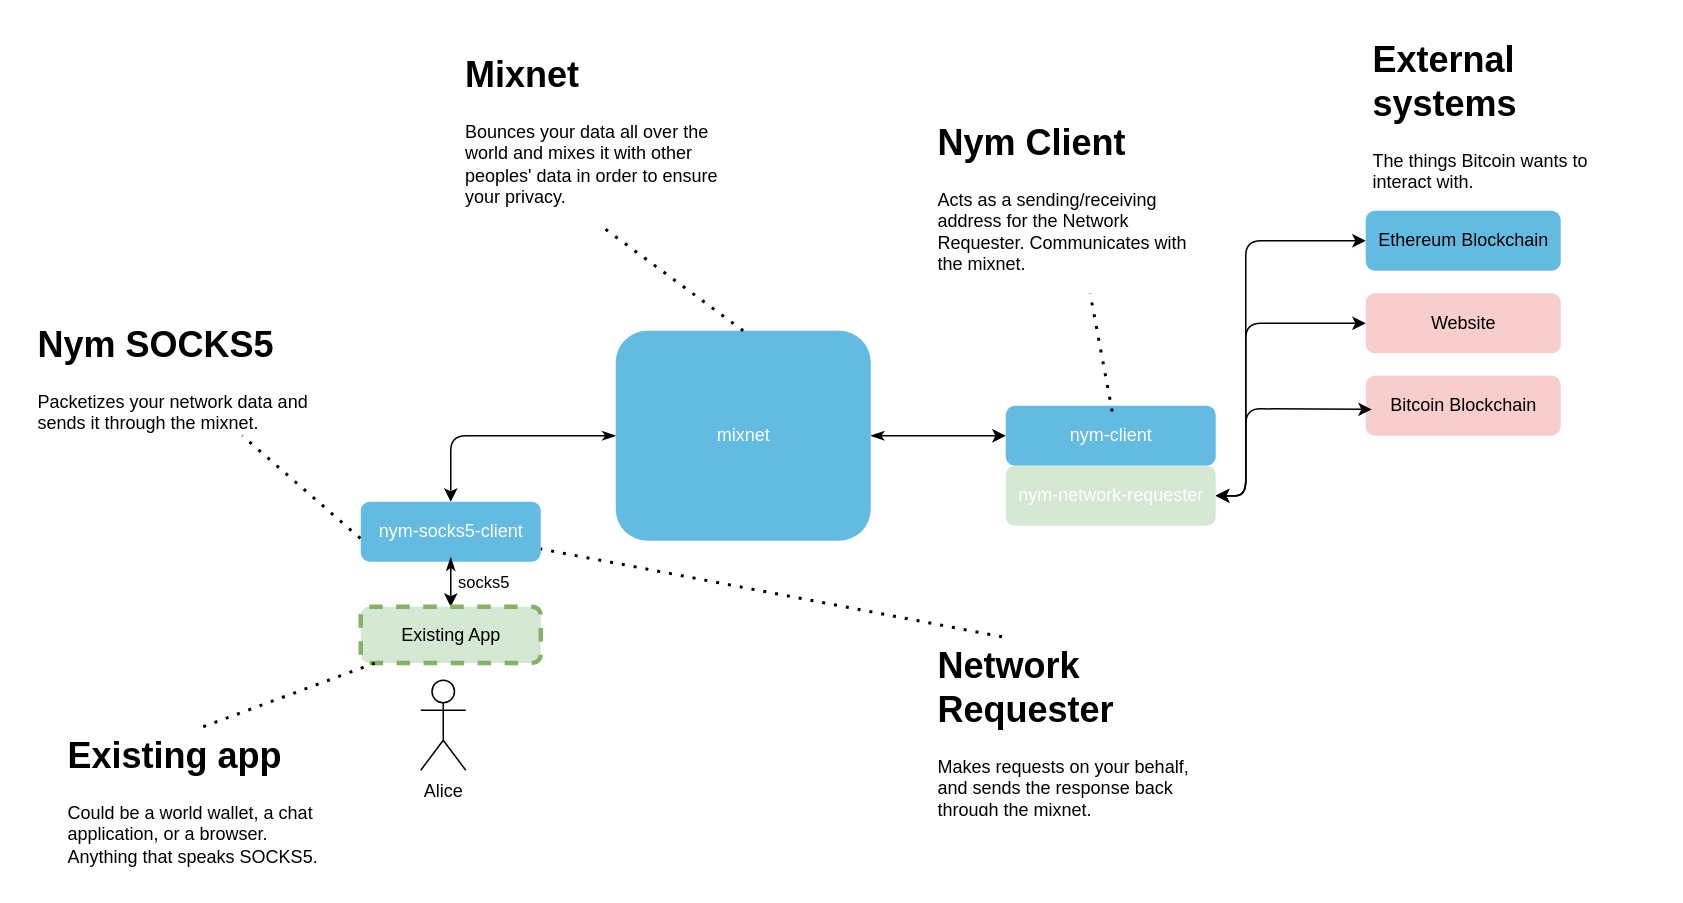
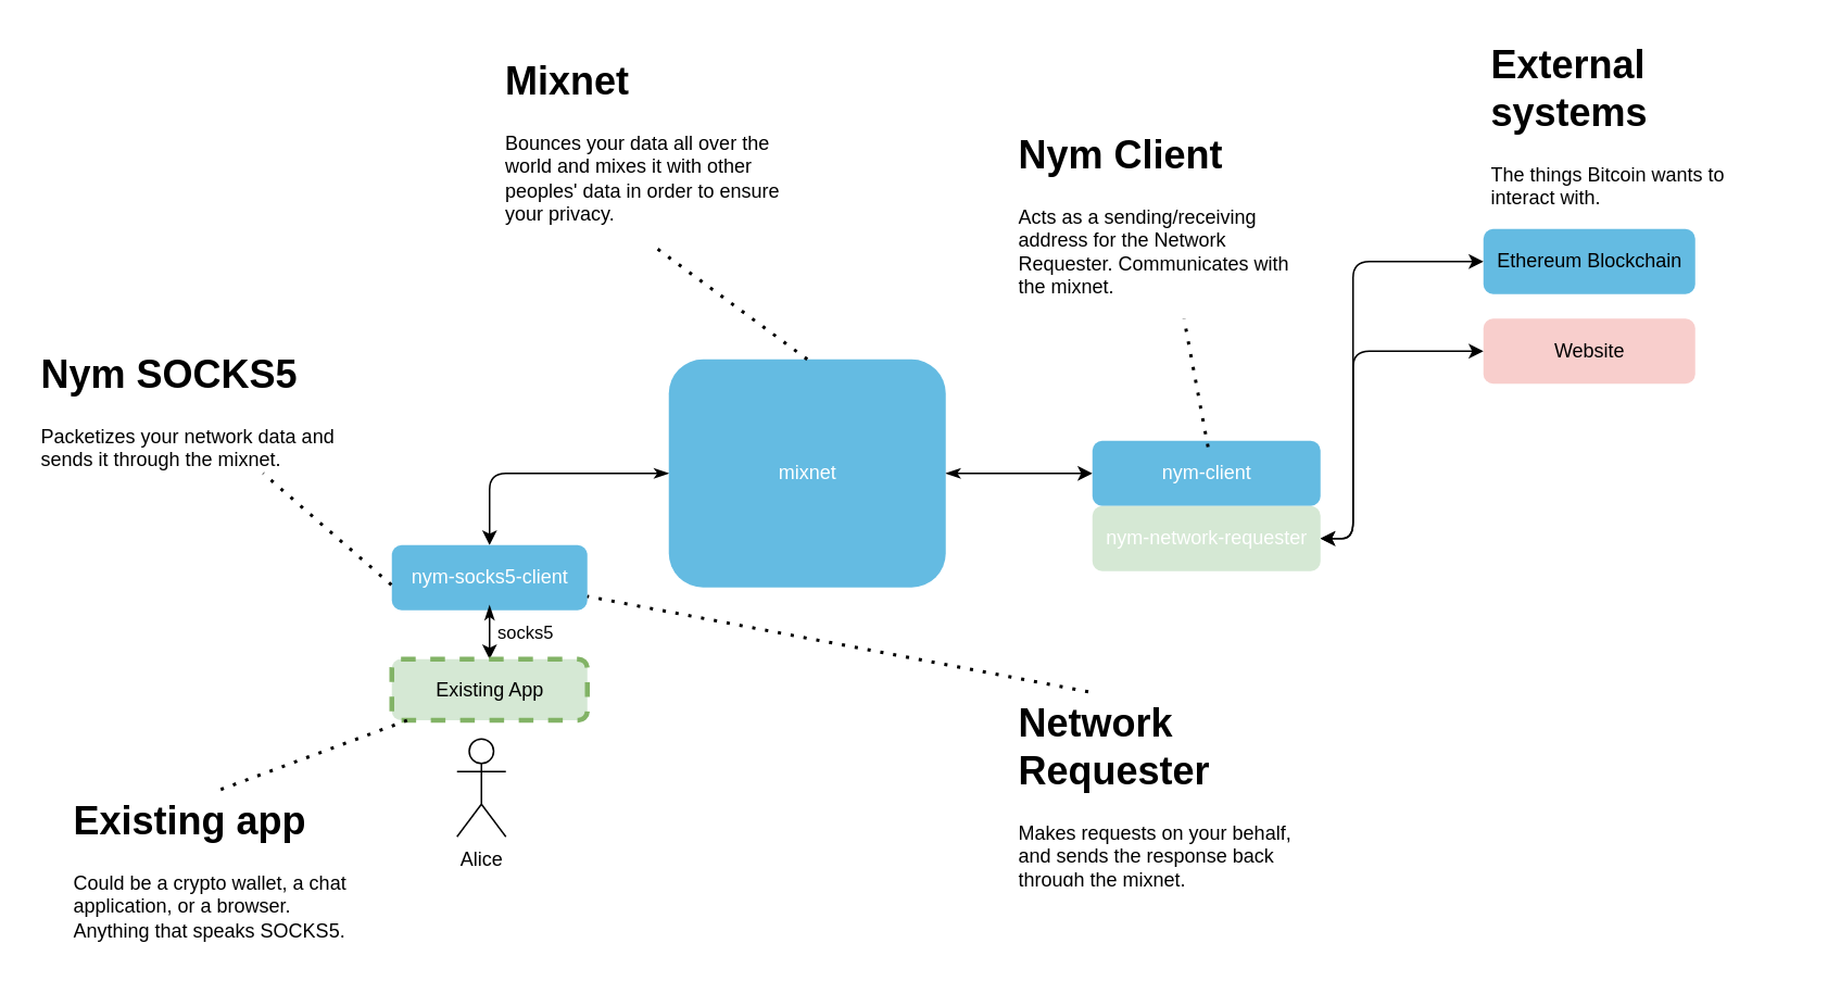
- <mxCell id="3" value="Bitcoin Blockchain" style="rounded=1;fillColor=#f8cecc;strokeColor=none;strokeWidth=3;shadow=0;html=1;" parent="1" vertex="1"><mxGeometry x="910" y="250" width="130" height="40" as="geometry" /></mxCell>
- <mxCell id="14" value="" style="endArrow=classic;startArrow=classic;html=1;entryX=0.031;entryY=0.561;entryDx=0;entryDy=0;entryPerimeter=0;exitX=1;exitY=0.5;exitDx=0;exitDy=0;" edge="1" parent="1" source="18" target="3"><mxGeometry width="50" height="50" relative="1" as="geometry"><mxPoint x="690" y="290" as="sourcePoint" /><mxPoint x="740" y="240" as="targetPoint" /><Array as="points"><mxPoint x="830" y="330" /><mxPoint x="830" y="272" /></Array></mxGeometry></mxCell>
- <mxCell id="19" value="&lt;h1&gt;Existing app&lt;/h1&gt;&lt;p&gt;Could be a world wallet, a chat application, or a browser. Anything that speaks SOCKS5.&amp;nbsp;&lt;/p&gt;" style="text;html=1;strokeColor=none;fillColor=none;spacing=5;spacingTop=-20;whiteSpace=wrap;overflow=hidden;rounded=0;" vertex="1" parent="1"><mxGeometry x="40" y="484" width="190" height="96" as="geometry" /></mxCell>
+ <mxCell id="19" value="&lt;h1&gt;Existing app&lt;/h1&gt;&lt;p&gt;Could be a crypto wallet, a chat application, or a browser. Anything that speaks SOCKS5.&amp;nbsp;&lt;/p&gt;" style="text;html=1;strokeColor=none;fillColor=none;spacing=5;spacingTop=-20;whiteSpace=wrap;overflow=hidden;rounded=0;" vertex="1" parent="1"><mxGeometry x="40" y="484" width="190" height="96" as="geometry" /></mxCell>
